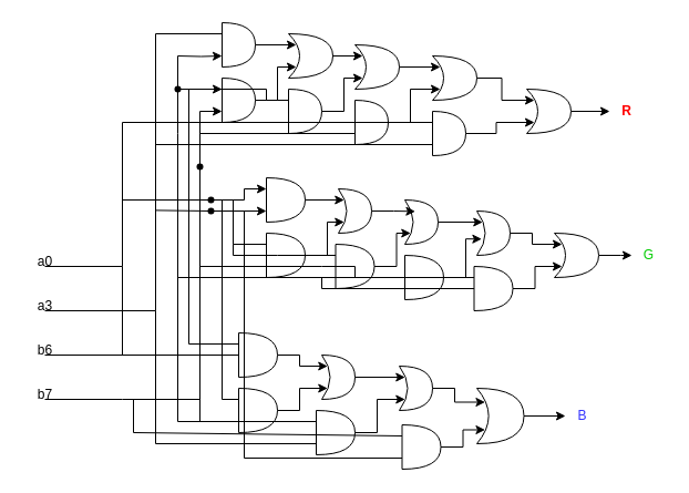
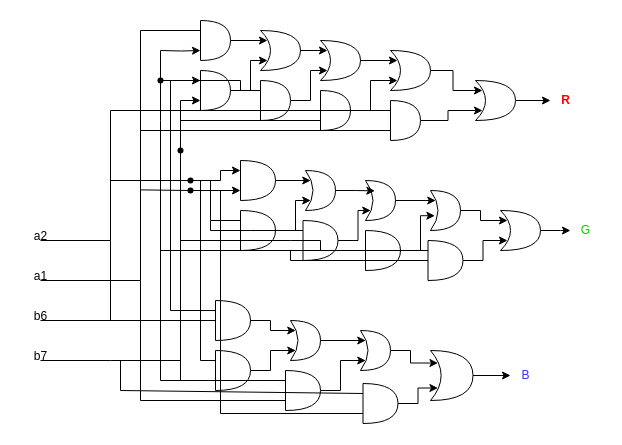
- <mxCell id="6" value="a0&lt;div&gt;&lt;br&gt;&lt;/div&gt;" style="text;html=1;align=center;verticalAlign=middle;resizable=0;points=[];autosize=1;strokeColor=none;fillColor=none;" parent="1" vertex="1"><mxGeometry x="20" y="223" width="40" height="40" as="geometry" /></mxCell>
+ <mxCell id="6" value="a2&lt;div&gt;&lt;br&gt;&lt;/div&gt;" style="text;html=1;align=center;verticalAlign=middle;resizable=0;points=[];autosize=1;strokeColor=none;fillColor=none;" parent="1" vertex="1"><mxGeometry x="20" y="223" width="40" height="40" as="geometry" /></mxCell>
- <mxCell id="7" value="a3&lt;div&gt;&lt;br&gt;&lt;/div&gt;" style="text;html=1;align=center;verticalAlign=middle;resizable=0;points=[];autosize=1;strokeColor=none;fillColor=none;" parent="1" vertex="1"><mxGeometry x="20" y="263" width="40" height="40" as="geometry" /></mxCell>
+ <mxCell id="7" value="a1&lt;div&gt;&lt;br&gt;&lt;/div&gt;" style="text;html=1;align=center;verticalAlign=middle;resizable=0;points=[];autosize=1;strokeColor=none;fillColor=none;" parent="1" vertex="1"><mxGeometry x="20" y="263" width="40" height="40" as="geometry" /></mxCell>
